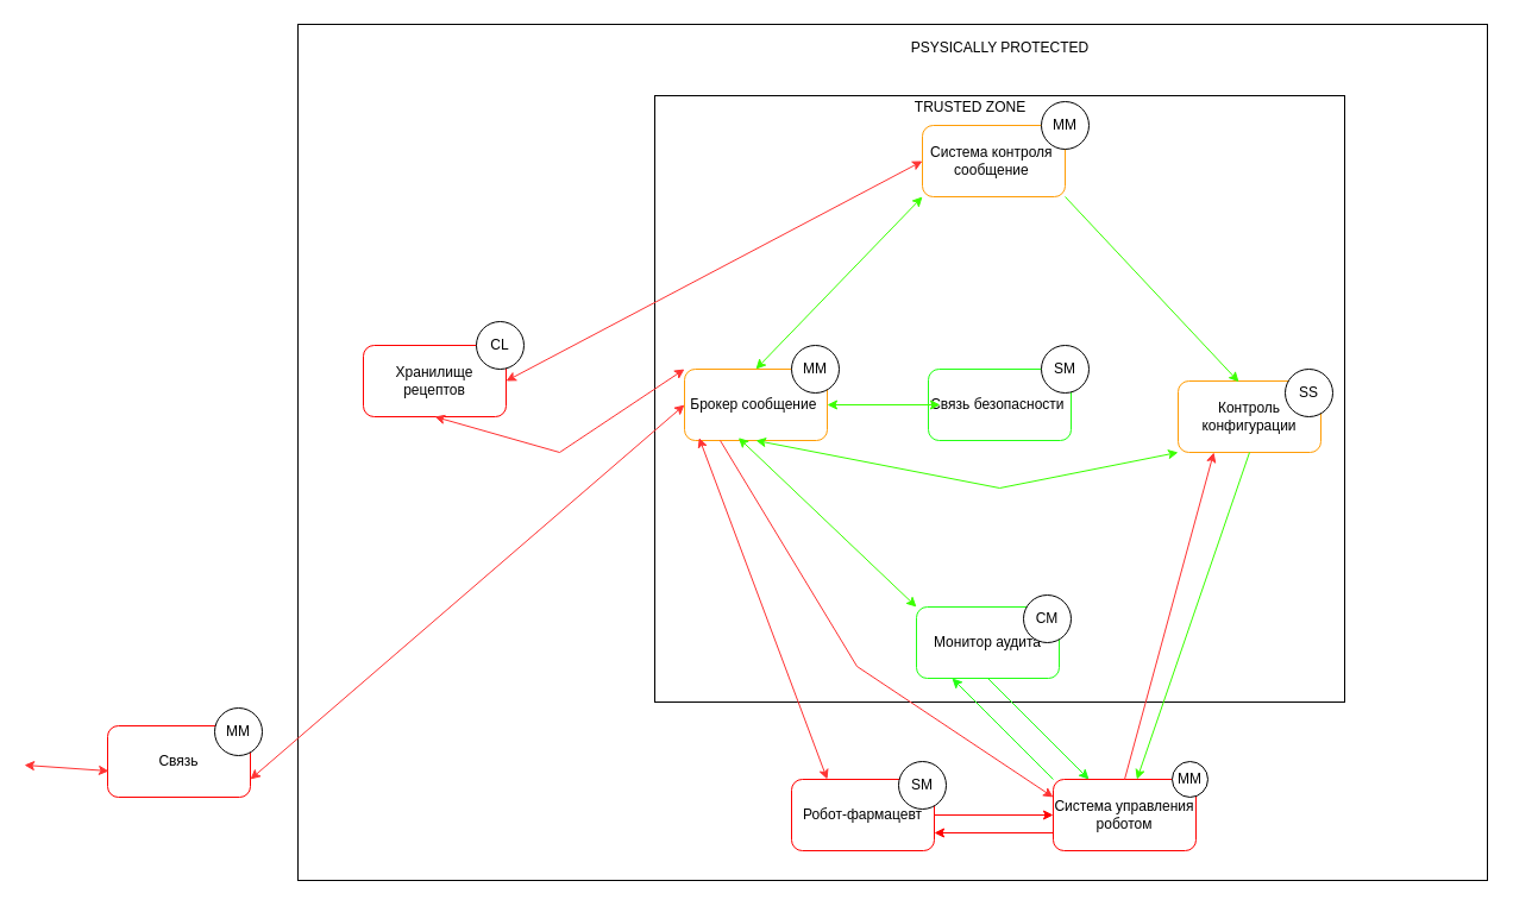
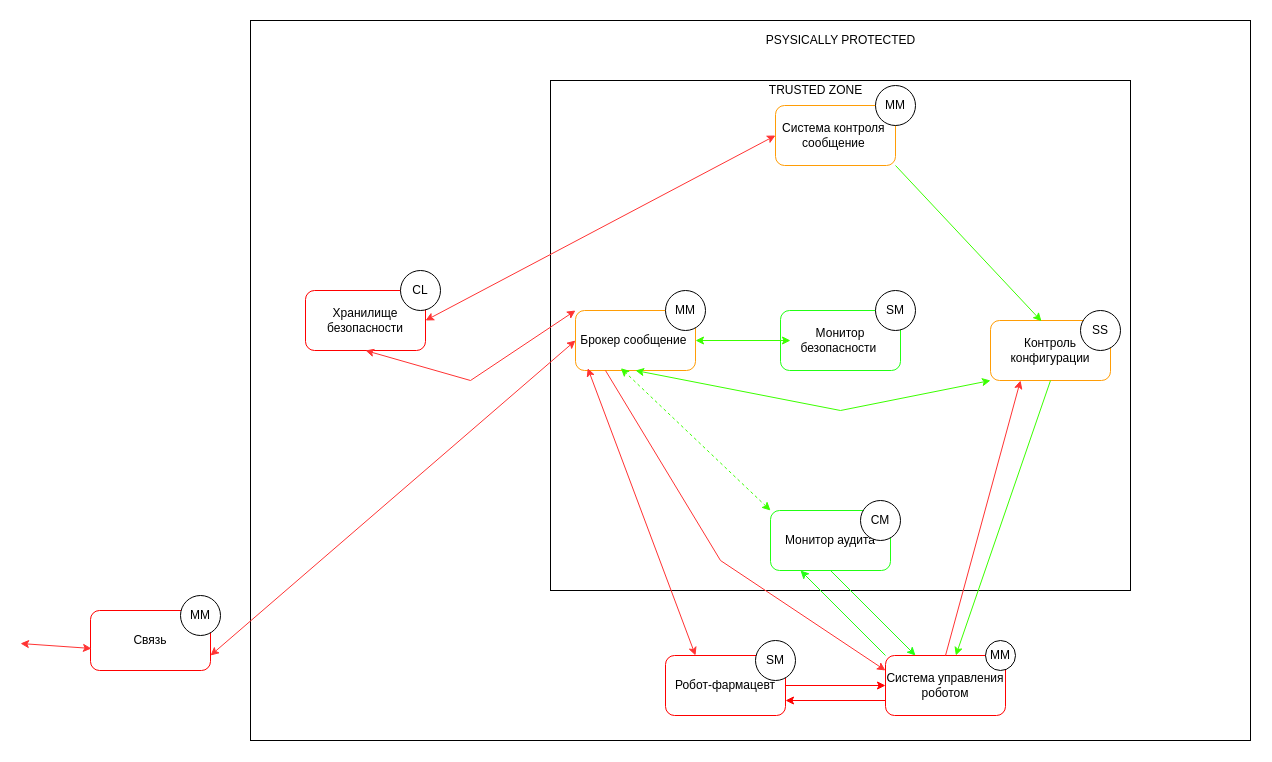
- <mxCell id="29" value="" style="endArrow=classic;startArrow=classic;html=1;rounded=0;exitX=0.5;exitY=0;exitDx=0;exitDy=0;entryX=0;entryY=1;entryDx=0;entryDy=0;strokeColor=#3BFF00;" parent="1" source="23" target="5" edge="1"><mxGeometry width="50" height="50" relative="1" as="geometry"><mxPoint x="750" y="410" as="sourcePoint" /><mxPoint x="800" y="360" as="targetPoint" /></mxGeometry></mxCell>
- <mxCell id="16" value="Хранилище рецептов" style="rounded=1;whiteSpace=wrap;html=1;strokeColor=light-dark(#FF0000,#FFFFFF);" parent="1" vertex="1"><mxGeometry x="305" y="290" width="120" height="60" as="geometry" /></mxCell>
+ <mxCell id="16" value="Хранилище безопасности" style="rounded=1;whiteSpace=wrap;html=1;strokeColor=light-dark(#FF0000,#FFFFFF);" parent="1" vertex="1"><mxGeometry x="305" y="290" width="120" height="60" as="geometry" /></mxCell>
- <mxCell id="22" value="Связь безопасности&amp;nbsp;" style="rounded=1;whiteSpace=wrap;html=1;strokeColor=light-dark(#22FF14,#66CC00);" parent="1" vertex="1"><mxGeometry x="780" y="310" width="120" height="60" as="geometry" /></mxCell>
+ <mxCell id="22" value="Монитор безопасности&amp;nbsp;" style="rounded=1;whiteSpace=wrap;html=1;strokeColor=light-dark(#22FF14,#66CC00);" parent="1" vertex="1"><mxGeometry x="780" y="310" width="120" height="60" as="geometry" /></mxCell>
- <mxCell id="35" value="" style="endArrow=classic;startArrow=classic;html=1;rounded=0;exitX=0;exitY=0;exitDx=0;exitDy=0;entryX=0.378;entryY=0.961;entryDx=0;entryDy=0;strokeColor=#3BFF00;entryPerimeter=0;" parent="1" source="14" target="23" edge="1"><mxGeometry width="50" height="50" relative="1" as="geometry"><mxPoint x="1020" y="550" as="sourcePoint" /><mxPoint x="1070" y="500" as="targetPoint" /></mxGeometry></mxCell>
+ <mxCell id="35" value="" style="endArrow=classic;startArrow=classic;html=1;rounded=0;exitX=0;exitY=0;exitDx=0;exitDy=0;entryX=0.378;entryY=0.961;entryDx=0;entryDy=0;strokeColor=#3BFF00;entryPerimeter=0;dashed=1;" parent="1" source="14" target="23" edge="1"><mxGeometry width="50" height="50" relative="1" as="geometry"><mxPoint x="1020" y="550" as="sourcePoint" /><mxPoint x="1070" y="500" as="targetPoint" /></mxGeometry></mxCell>
